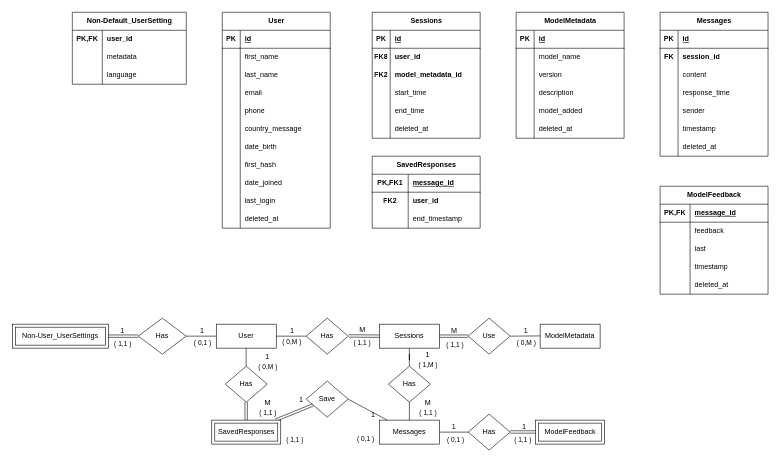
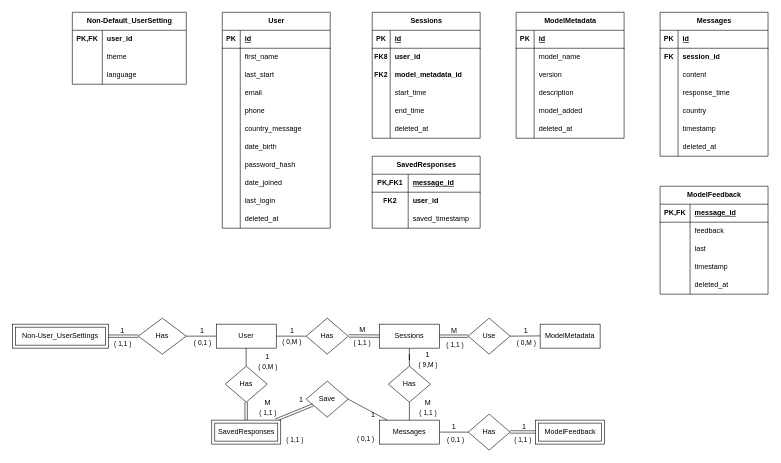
- <mxCell id="51" value="metadata" style="shape=partialRectangle;connectable=0;fillColor=none;top=0;left=0;bottom=0;right=0;align=left;spacingLeft=6;overflow=hidden;whiteSpace=wrap;html=1;" vertex="1" parent="49"><mxGeometry x="50" width="140" height="30" as="geometry"><mxRectangle width="140" height="30" as="alternateBounds" /></mxGeometry></mxCell>
+ <mxCell id="51" value="theme" style="shape=partialRectangle;connectable=0;fillColor=none;top=0;left=0;bottom=0;right=0;align=left;spacingLeft=6;overflow=hidden;whiteSpace=wrap;html=1;" vertex="1" parent="49"><mxGeometry x="50" width="140" height="30" as="geometry"><mxRectangle width="140" height="30" as="alternateBounds" /></mxGeometry></mxCell>
- <mxCell id="11" value="last_name" style="shape=partialRectangle;connectable=0;fillColor=none;top=0;left=0;bottom=0;right=0;align=left;spacingLeft=6;overflow=hidden;whiteSpace=wrap;html=1;" vertex="1" parent="9"><mxGeometry x="30" width="150" height="30" as="geometry"><mxRectangle width="150" height="30" as="alternateBounds" /></mxGeometry></mxCell>
+ <mxCell id="11" value="last_start" style="shape=partialRectangle;connectable=0;fillColor=none;top=0;left=0;bottom=0;right=0;align=left;spacingLeft=6;overflow=hidden;whiteSpace=wrap;html=1;" vertex="1" parent="9"><mxGeometry x="30" width="150" height="30" as="geometry"><mxRectangle width="150" height="30" as="alternateBounds" /></mxGeometry></mxCell>
- <mxCell id="70" value="sender" style="shape=partialRectangle;connectable=0;fillColor=none;top=0;left=0;bottom=0;right=0;align=left;spacingLeft=6;overflow=hidden;whiteSpace=wrap;html=1;" vertex="1" parent="68"><mxGeometry x="30" width="150" height="30" as="geometry"><mxRectangle width="150" height="30" as="alternateBounds" /></mxGeometry></mxCell>
+ <mxCell id="70" value="country" style="shape=partialRectangle;connectable=0;fillColor=none;top=0;left=0;bottom=0;right=0;align=left;spacingLeft=6;overflow=hidden;whiteSpace=wrap;html=1;" vertex="1" parent="68"><mxGeometry x="30" width="150" height="30" as="geometry"><mxRectangle width="150" height="30" as="alternateBounds" /></mxGeometry></mxCell>
- <mxCell id="26" value="first_hash" style="shape=partialRectangle;connectable=0;fillColor=none;top=0;left=0;bottom=0;right=0;align=left;spacingLeft=6;overflow=hidden;whiteSpace=wrap;html=1;" vertex="1" parent="24"><mxGeometry x="30" width="150" height="30" as="geometry"><mxRectangle width="150" height="30" as="alternateBounds" /></mxGeometry></mxCell>
+ <mxCell id="26" value="password_hash" style="shape=partialRectangle;connectable=0;fillColor=none;top=0;left=0;bottom=0;right=0;align=left;spacingLeft=6;overflow=hidden;whiteSpace=wrap;html=1;" vertex="1" parent="24"><mxGeometry x="30" width="150" height="30" as="geometry"><mxRectangle width="150" height="30" as="alternateBounds" /></mxGeometry></mxCell>
- <mxCell id="140" value="end_timestamp" style="shape=partialRectangle;connectable=0;fillColor=none;top=0;left=0;bottom=0;right=0;align=left;spacingLeft=6;overflow=hidden;whiteSpace=wrap;html=1;" vertex="1" parent="138"><mxGeometry x="60" width="120" height="30" as="geometry"><mxRectangle width="120" height="30" as="alternateBounds" /></mxGeometry></mxCell>
+ <mxCell id="140" value="saved_timestamp" style="shape=partialRectangle;connectable=0;fillColor=none;top=0;left=0;bottom=0;right=0;align=left;spacingLeft=6;overflow=hidden;whiteSpace=wrap;html=1;" vertex="1" parent="138"><mxGeometry x="60" width="120" height="30" as="geometry"><mxRectangle width="120" height="30" as="alternateBounds" /></mxGeometry></mxCell>
- <mxCell id="152" value="( 1,M )" style="edgeLabel;html=1;align=center;verticalAlign=middle;resizable=0;points=[];" vertex="1" connectable="0" parent="1"><mxGeometry x="712.002" y="607.003" as="geometry" /></mxCell>
+ <mxCell id="152" value="( 9,M )" style="edgeLabel;html=1;align=center;verticalAlign=middle;resizable=0;points=[];" vertex="1" connectable="0" parent="1"><mxGeometry x="712.002" y="607.003" as="geometry" /></mxCell>
